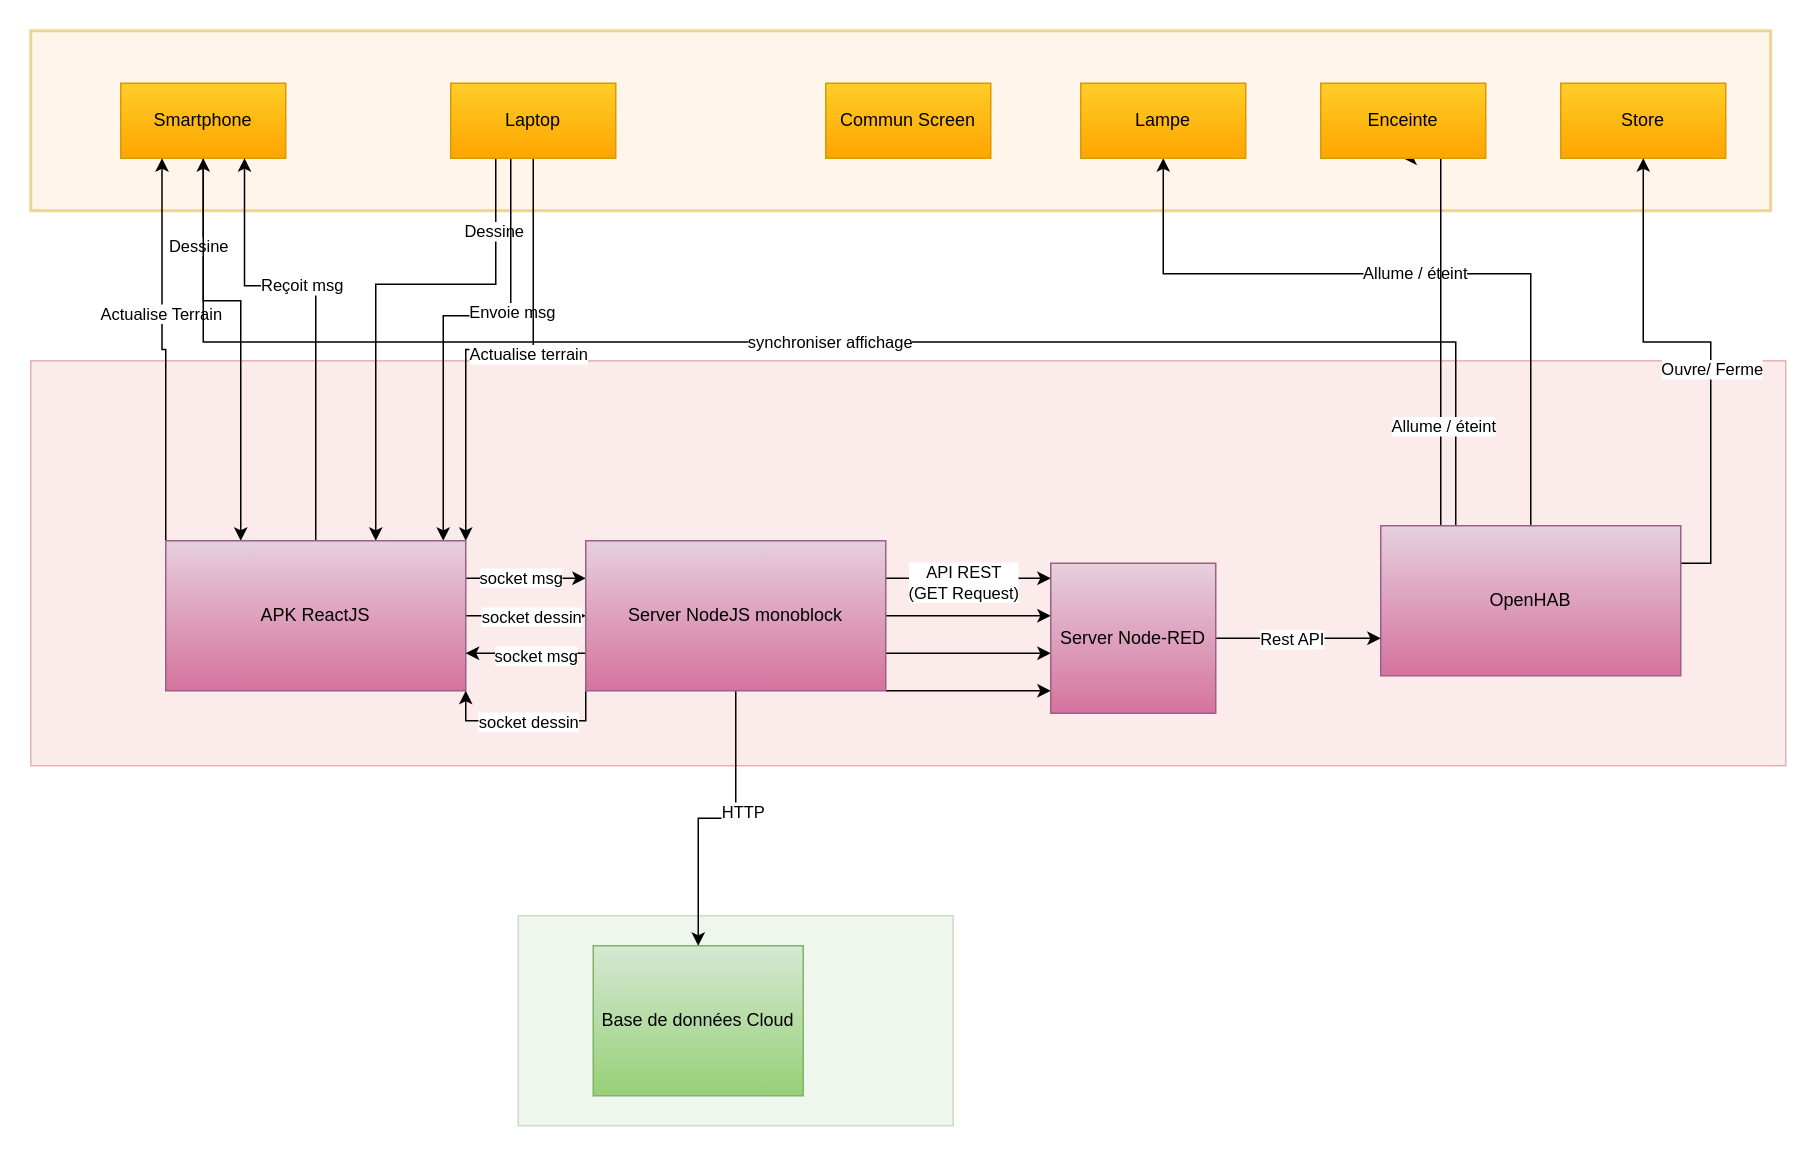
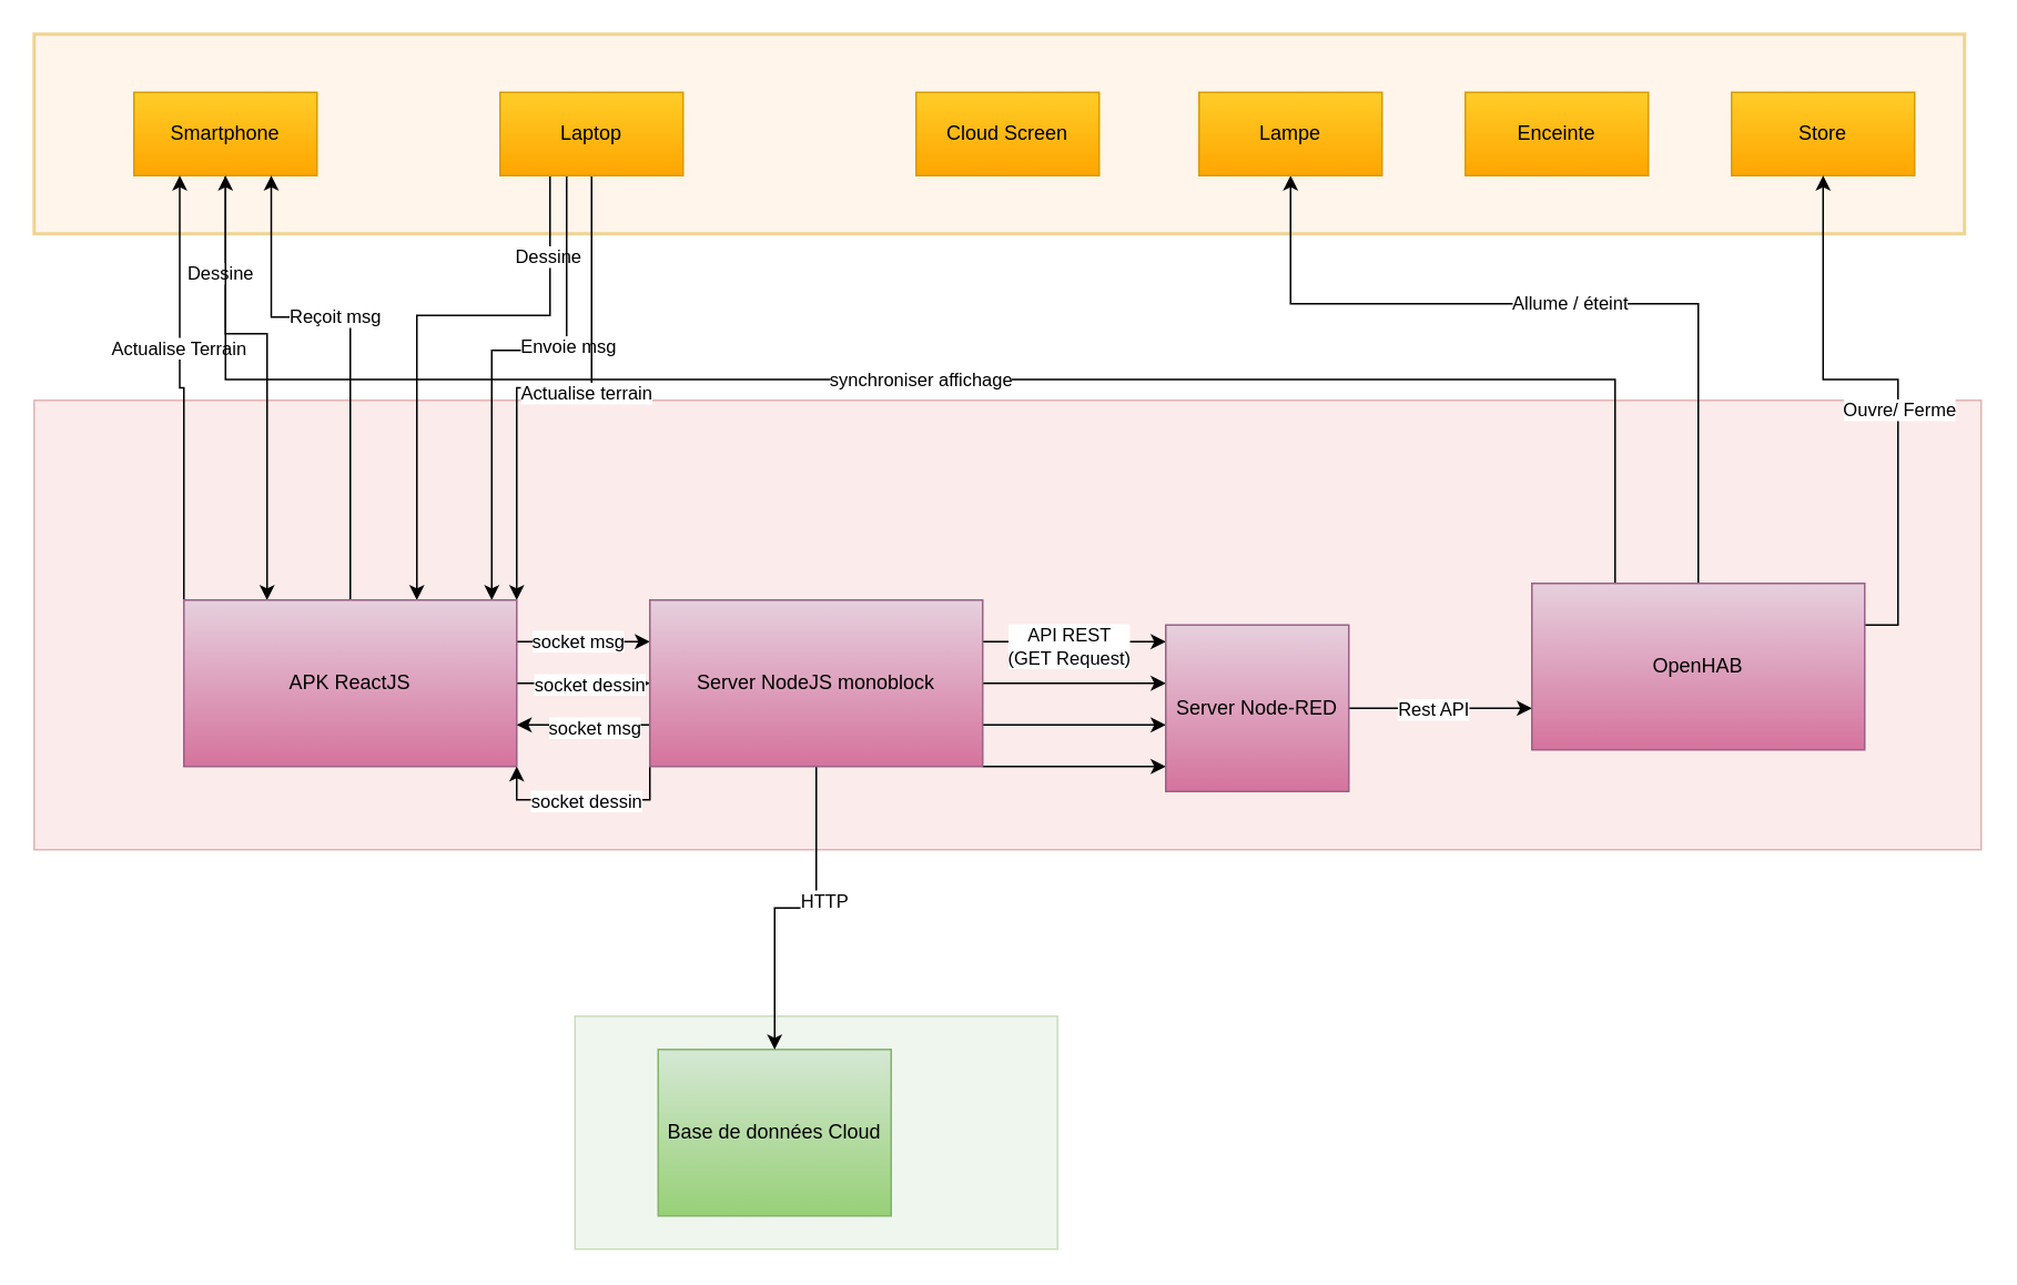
- <mxCell id="14" value="&lt;div&gt;Commun Screen&lt;/div&gt;" style="html=1;whiteSpace=wrap;fillColor=#ffcd28;gradientColor=#ffa500;strokeColor=#d79b00;" parent="1" vertex="1"><mxGeometry x="550" y="55" width="110" height="50" as="geometry" /></mxCell>
+ <mxCell id="14" value="&lt;div&gt;Cloud Screen&lt;/div&gt;" style="html=1;whiteSpace=wrap;fillColor=#ffcd28;gradientColor=#ffa500;strokeColor=#d79b00;" parent="1" vertex="1"><mxGeometry x="550" y="55" width="110" height="50" as="geometry" /></mxCell>
- <mxCell id="33" style="edgeStyle=orthogonalEdgeStyle;rounded=0;orthogonalLoop=1;jettySize=auto;html=1;exitX=0.75;exitY=0;exitDx=0;exitDy=0;entryX=0.5;entryY=1;entryDx=0;entryDy=0;" parent="1" source="52" target="35" edge="1"><mxGeometry relative="1" as="geometry"><mxPoint x="935" y="260" as="sourcePoint" /><Array as="points"><mxPoint x="960" y="350" /><mxPoint x="960" y="105" /></Array></mxGeometry></mxCell>
- <mxCell id="34" value="&lt;div&gt;Allume / éteint&lt;/div&gt;" style="edgeLabel;html=1;align=center;verticalAlign=middle;resizable=0;points=[];" parent="33" connectable="0" vertex="1"><mxGeometry x="-0.071" y="-1" relative="1" as="geometry"><mxPoint as="offset" /></mxGeometry></mxCell>
